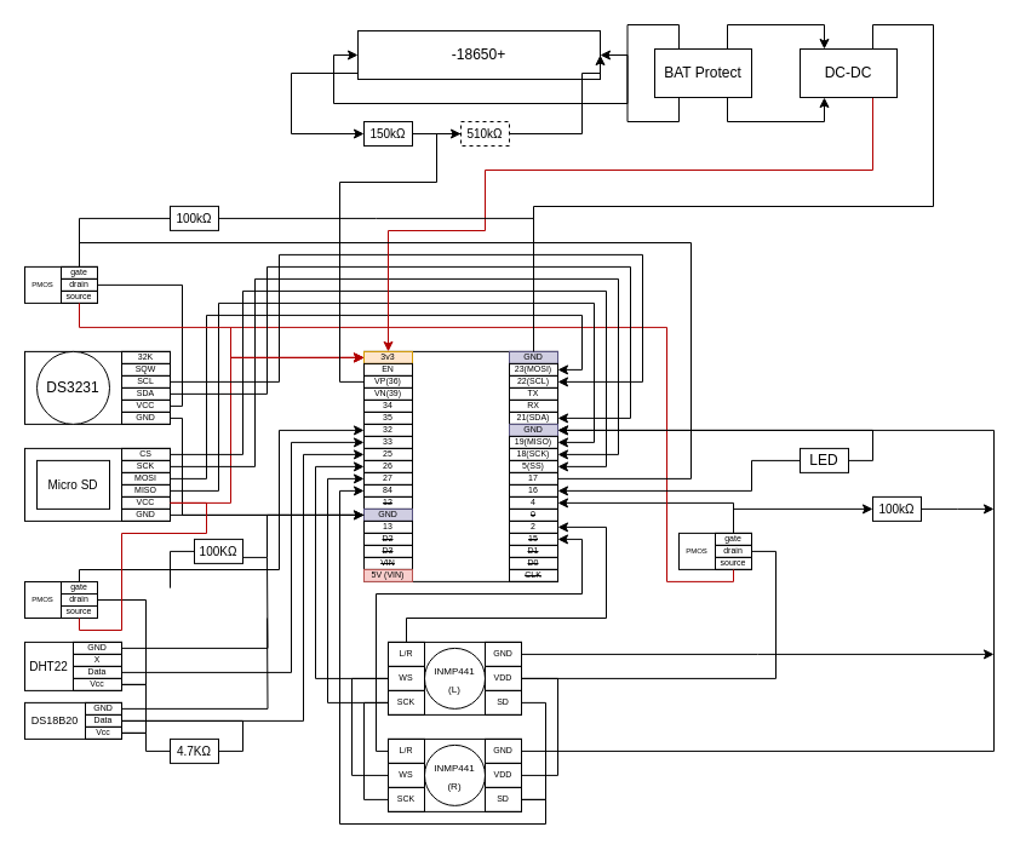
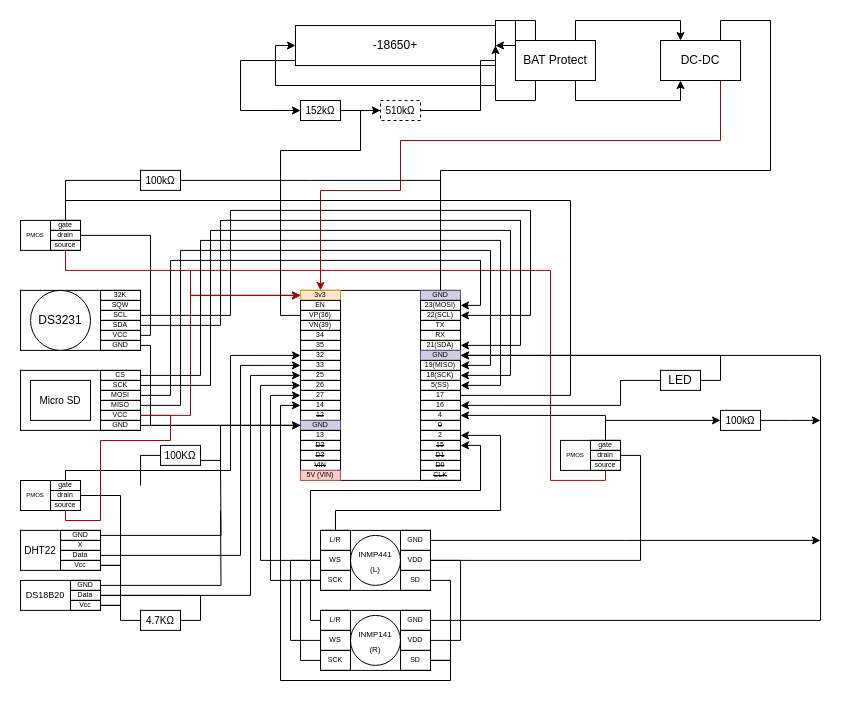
- <mxCell id="191" value="BAT Protect" style="rounded=0;whiteSpace=wrap;html=1;" parent="1" vertex="1"><mxGeometry x="540" y="40.02" width="80" height="40" as="geometry" /></mxCell>
+ <mxCell id="191" value="BAT Protect" style="rounded=0;whiteSpace=wrap;html=1;" parent="1" vertex="1"><mxGeometry x="515" y="40.02" width="80" height="40" as="geometry" /></mxCell>
- <mxCell id="184" value="&lt;font style=&quot;font-size: 10px;&quot;&gt;150kΩ&lt;/font&gt;" style="rounded=0;whiteSpace=wrap;html=1;" parent="1" vertex="1"><mxGeometry x="300" y="100.02" width="40" height="20" as="geometry" /></mxCell>
+ <mxCell id="184" value="&lt;font style=&quot;font-size: 10px;&quot;&gt;152kΩ&lt;/font&gt;" style="rounded=0;whiteSpace=wrap;html=1;" parent="1" vertex="1"><mxGeometry x="300" y="100.02" width="40" height="20" as="geometry" /></mxCell>
- <mxCell id="55" value="84" style="text;html=1;strokeColor=none;fillColor=none;align=center;verticalAlign=middle;whiteSpace=wrap;rounded=0;fontSize=7;horizontal=1;" parent="43" vertex="1"><mxGeometry y="110" width="40" height="10" as="geometry" /></mxCell>
+ <mxCell id="55" value="14" style="text;html=1;strokeColor=none;fillColor=none;align=center;verticalAlign=middle;whiteSpace=wrap;rounded=0;fontSize=7;horizontal=1;" parent="43" vertex="1"><mxGeometry y="110" width="40" height="10" as="geometry" /></mxCell>
- <mxCell id="145" value="&lt;font style=&quot;font-size: 8px;&quot;&gt;INMP441&lt;br&gt;(R)&lt;br&gt;&lt;/font&gt;" style="text;html=1;strokeColor=none;fillColor=none;align=center;verticalAlign=middle;whiteSpace=wrap;rounded=0;container=0;" parent="131" vertex="1"><mxGeometry x="30" y="20" width="50" height="20" as="geometry" /></mxCell>
+ <mxCell id="145" value="&lt;font style=&quot;font-size: 8px;&quot;&gt;INMP141&lt;br&gt;(R)&lt;br&gt;&lt;/font&gt;" style="text;html=1;strokeColor=none;fillColor=none;align=center;verticalAlign=middle;whiteSpace=wrap;rounded=0;container=0;" parent="131" vertex="1"><mxGeometry x="30" y="20" width="50" height="20" as="geometry" /></mxCell>
